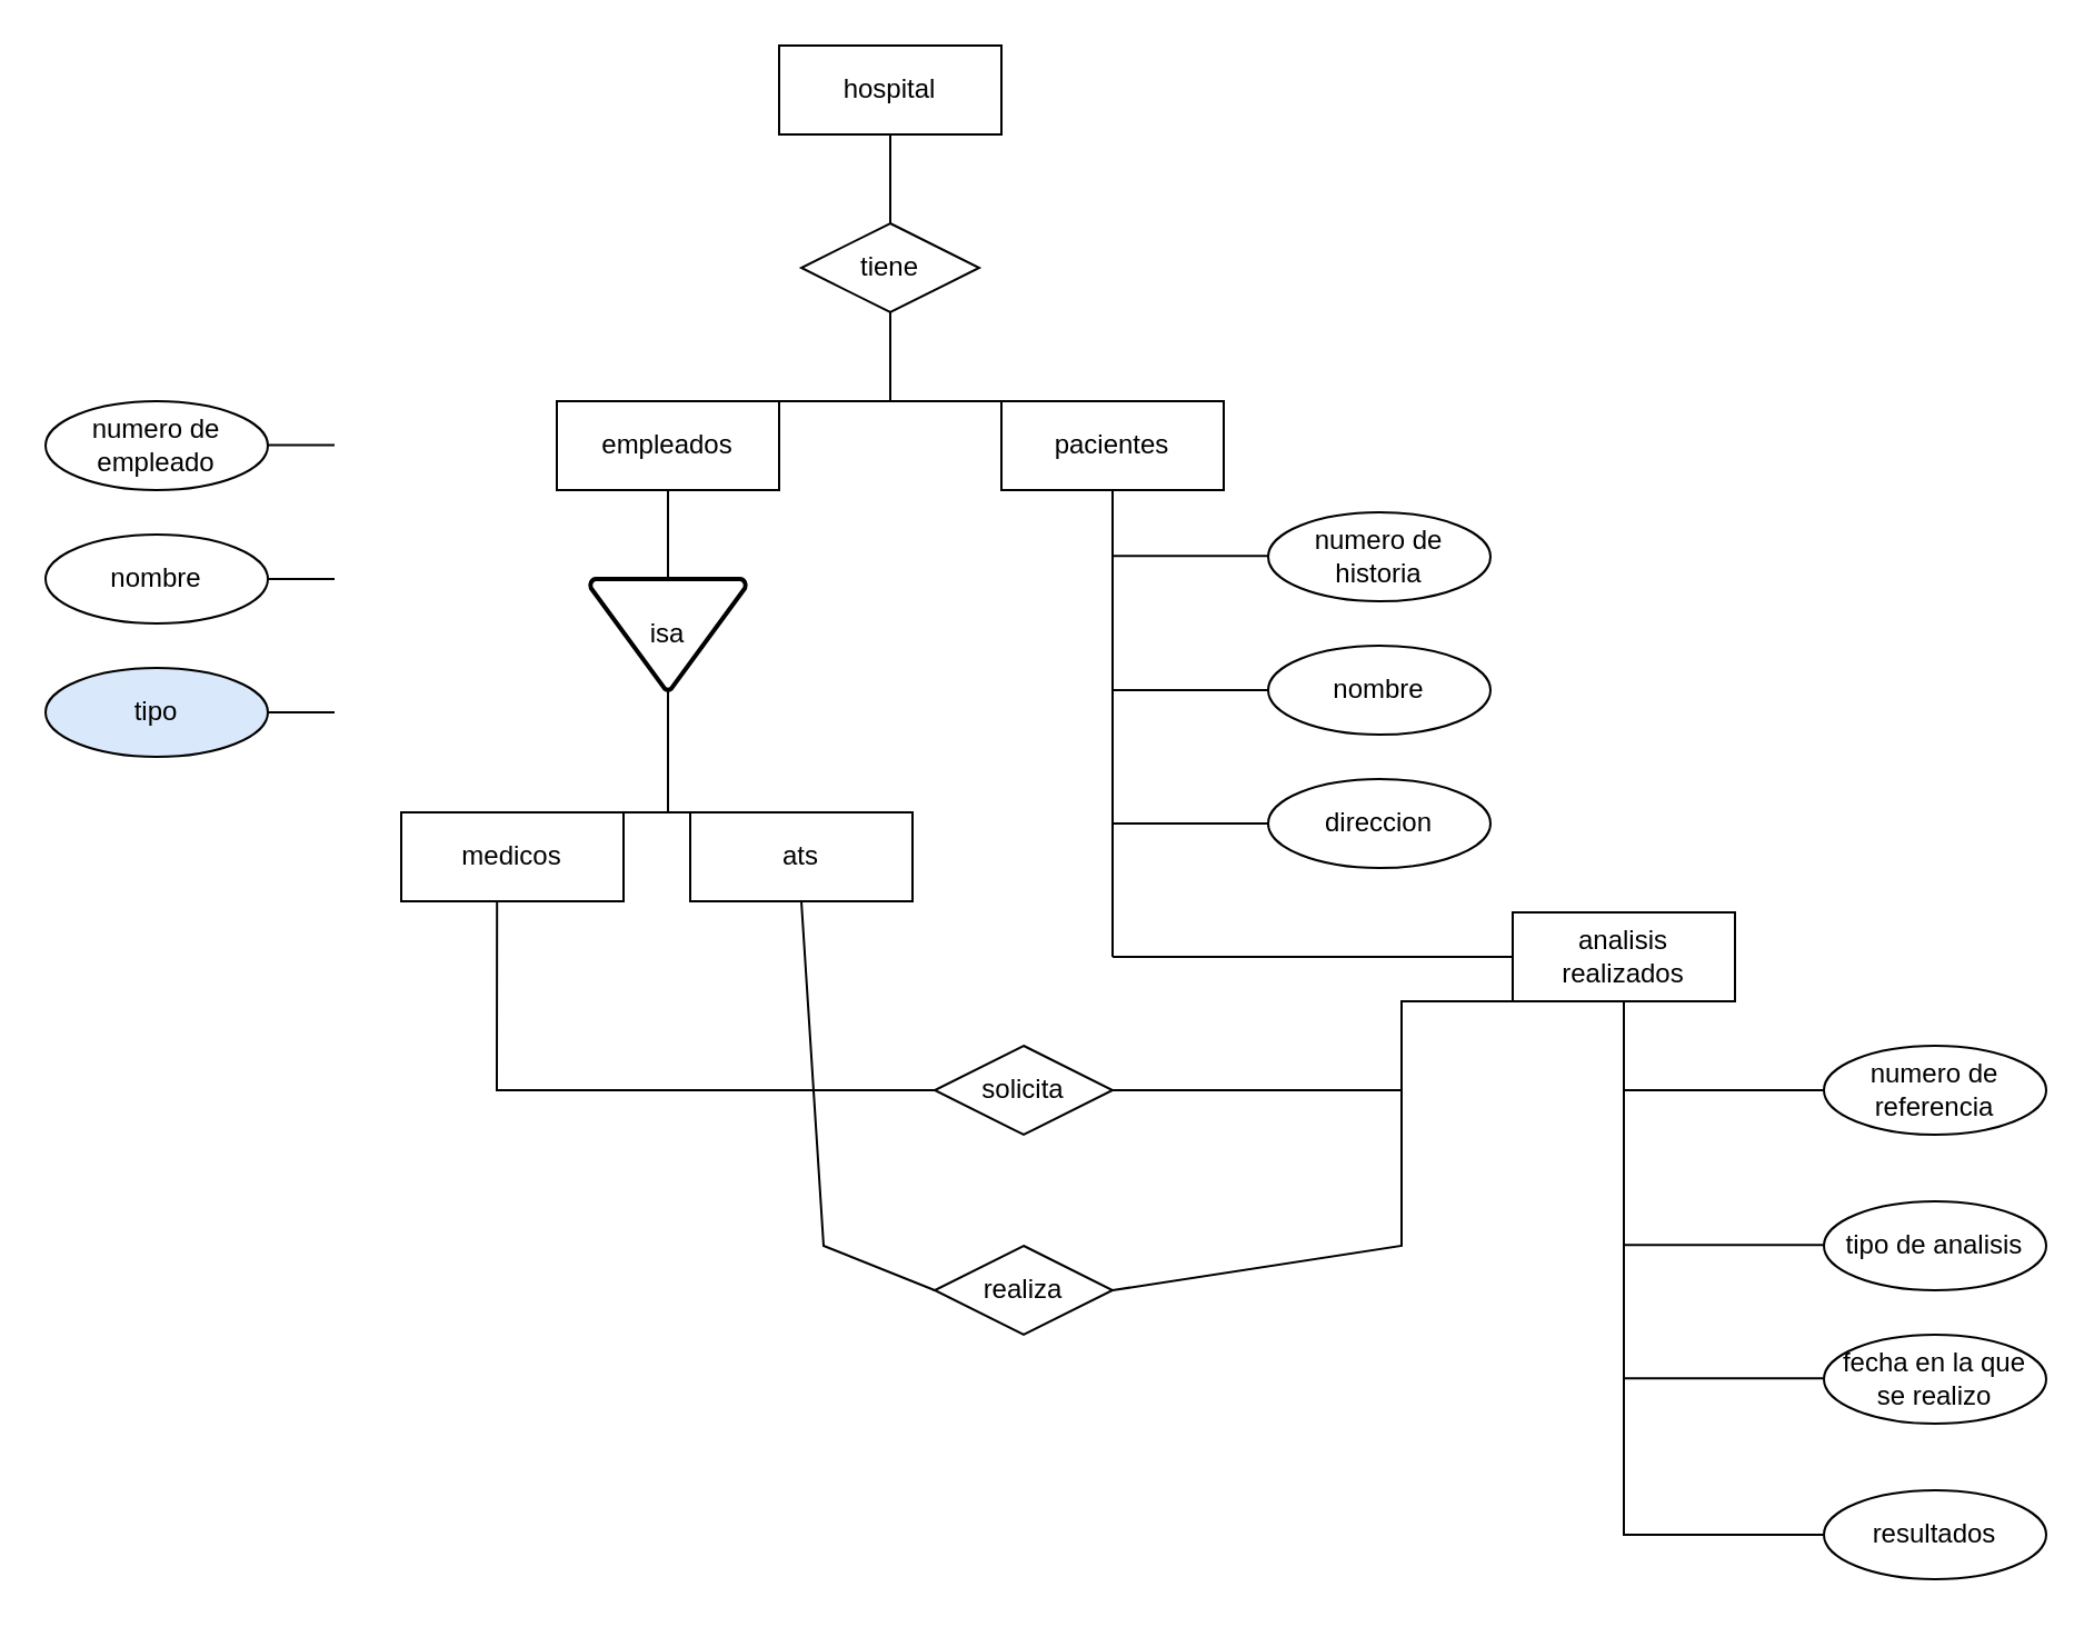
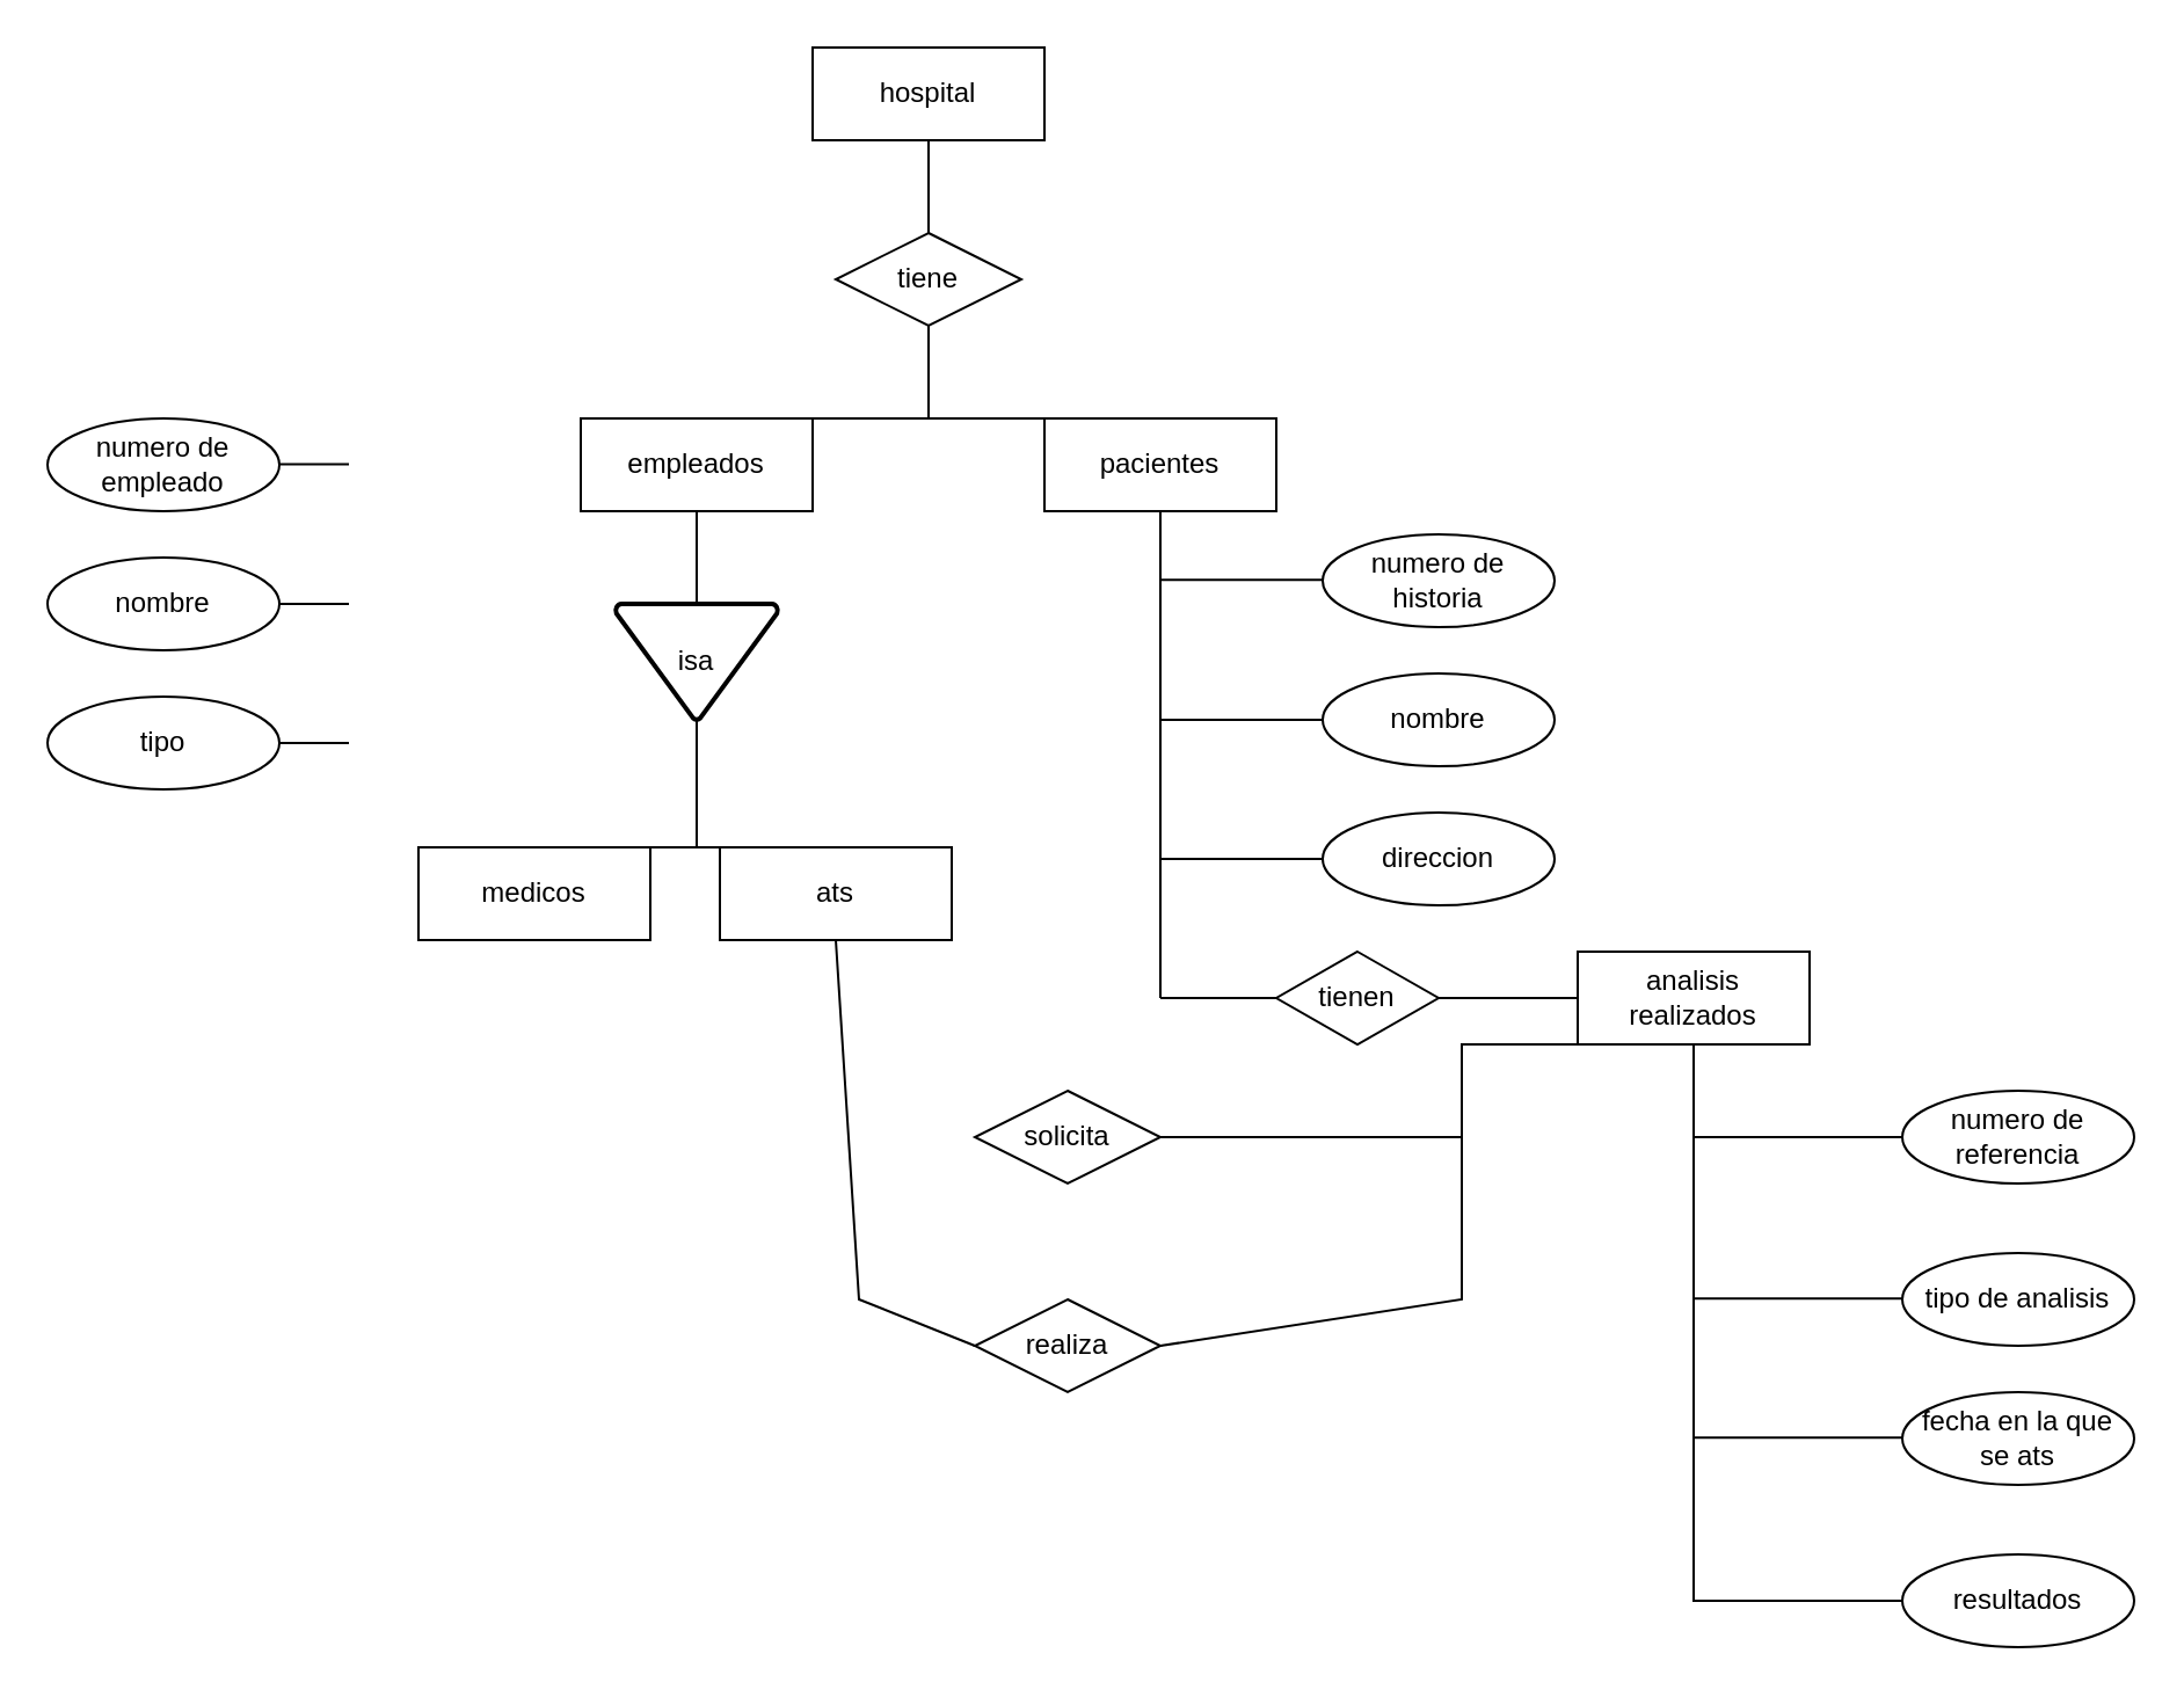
- <mxCell id="20" value="tipo" style="ellipse;whiteSpace=wrap;html=1;align=center;fillColor=#dae8fc;" parent="1" vertex="1"><mxGeometry x="20" y="300" width="100" height="40" as="geometry" /></mxCell>
+ <mxCell id="20" value="tipo" style="ellipse;whiteSpace=wrap;html=1;align=center;" parent="1" vertex="1"><mxGeometry x="20" y="300" width="100" height="40" as="geometry" /></mxCell>
+ <mxCell id="29" value="tienen" style="shape=rhombus;perimeter=rhombusPerimeter;whiteSpace=wrap;html=1;align=center;" parent="1" vertex="1"><mxGeometry x="550" y="410" width="70" height="40" as="geometry" /></mxCell>
- <mxCell id="41" value="" style="endArrow=none;html=1;rounded=0;exitX=0.431;exitY=1.002;exitDx=0;exitDy=0;exitPerimeter=0;entryX=0;entryY=0.5;entryDx=0;entryDy=0;" edge="1" parent="1" source="9" target="39"><mxGeometry relative="1" as="geometry"><mxPoint x="360" y="670" as="sourcePoint" /><mxPoint x="520" y="670" as="targetPoint" /><Array as="points"><mxPoint x="223" y="490" /></Array></mxGeometry></mxCell>
- <mxCell id="33" value="fecha en la que se realizo" style="ellipse;whiteSpace=wrap;html=1;align=center;" parent="1" vertex="1"><mxGeometry x="820" y="600" width="100" height="40" as="geometry" /></mxCell>
+ <mxCell id="33" value="fecha en la que se ats" style="ellipse;whiteSpace=wrap;html=1;align=center;" parent="1" vertex="1"><mxGeometry x="820" y="600" width="100" height="40" as="geometry" /></mxCell>
